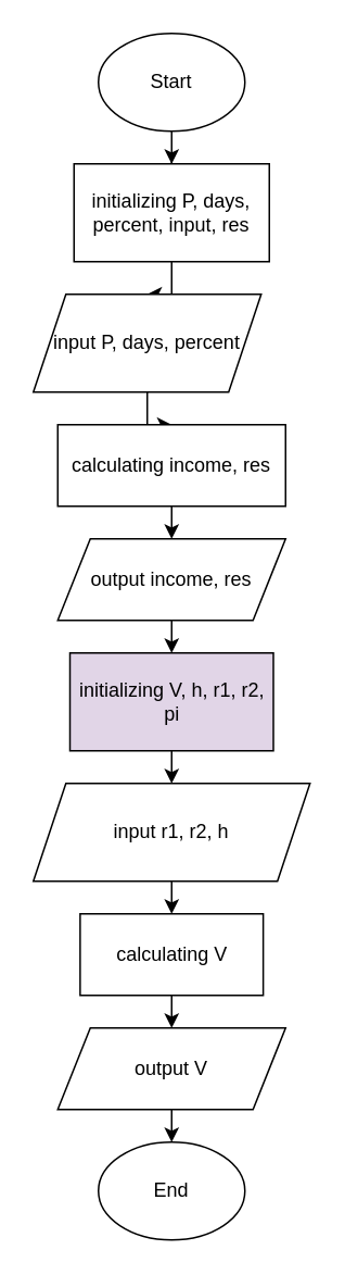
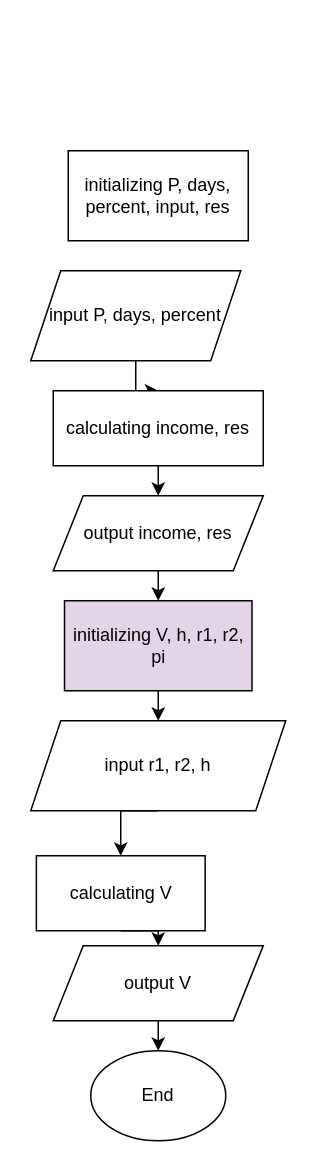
- <mxCell id="3" value="Start" style="ellipse;whiteSpace=wrap;html=1;" vertex="1" parent="1"><mxGeometry x="60" y="20" width="90" height="60" as="geometry" /></mxCell>
- <mxCell id="2" style="edgeStyle=orthogonalEdgeStyle;rounded=0;orthogonalLoop=1;jettySize=auto;html=1;exitX=0.5;exitY=1;exitDx=0;exitDy=0;" edge="1" parent="1" source="3" target="5"><mxGeometry relative="1" as="geometry" /></mxCell>
- <mxCell id="4" style="edgeStyle=orthogonalEdgeStyle;rounded=0;orthogonalLoop=1;jettySize=auto;html=1;exitX=0.5;exitY=1;exitDx=0;exitDy=0;" edge="1" parent="1" source="5" target="7"><mxGeometry relative="1" as="geometry" /></mxCell>
- <mxCell id="17" value="calculating V " style="rounded=0;whiteSpace=wrap;html=1;" vertex="1" parent="1"><mxGeometry x="48.75" y="560" width="112.5" height="50" as="geometry" /></mxCell>
+ <mxCell id="17" value="calculating V " style="rounded=0;whiteSpace=wrap;html=1;" vertex="1" parent="1"><mxGeometry x="23.75" y="570" width="112.5" height="50" as="geometry" /></mxCell>
